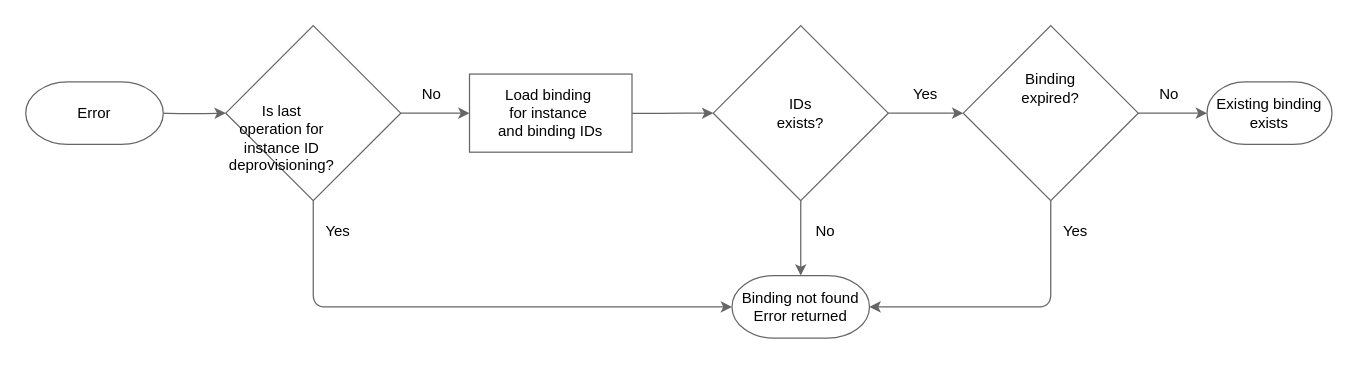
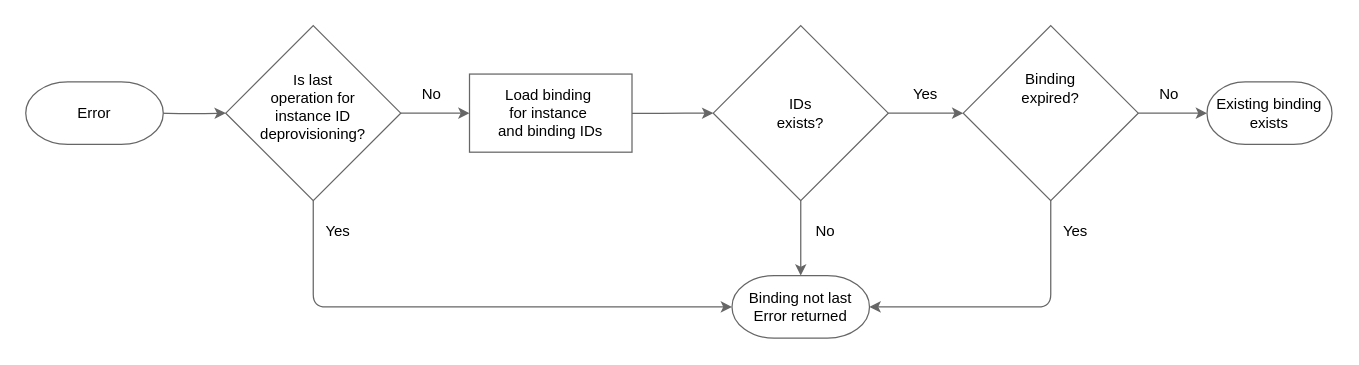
- <mxCell id="5" value="Is last&lt;div&gt;operation for instance ID deprovisioning?&lt;/div&gt;" style="text;html=1;align=center;verticalAlign=middle;whiteSpace=wrap;rounded=0;" parent="1" vertex="1"><mxGeometry x="190" y="75" width="70" height="70" as="geometry" /></mxCell>
+ <mxCell id="5" value="Is last&lt;div&gt;operation for instance ID deprovisioning?&lt;/div&gt;" style="text;html=1;align=center;verticalAlign=middle;whiteSpace=wrap;rounded=0;" parent="1" vertex="1"><mxGeometry x="215" y="50" width="70" height="70" as="geometry" /></mxCell>
- <mxCell id="23" value="Binding not found&lt;div&gt;Error returned&lt;/div&gt;" style="strokeWidth=1;html=1;shape=mxgraph.flowchart.terminator;whiteSpace=wrap;strokeColor=#666666;" parent="1" vertex="1"><mxGeometry x="585" y="220" width="110" height="50" as="geometry" /></mxCell>
+ <mxCell id="23" value="Binding not last&lt;div&gt;Error returned&lt;/div&gt;" style="strokeWidth=1;html=1;shape=mxgraph.flowchart.terminator;whiteSpace=wrap;strokeColor=#666666;" parent="1" vertex="1"><mxGeometry x="585" y="220" width="110" height="50" as="geometry" /></mxCell>
